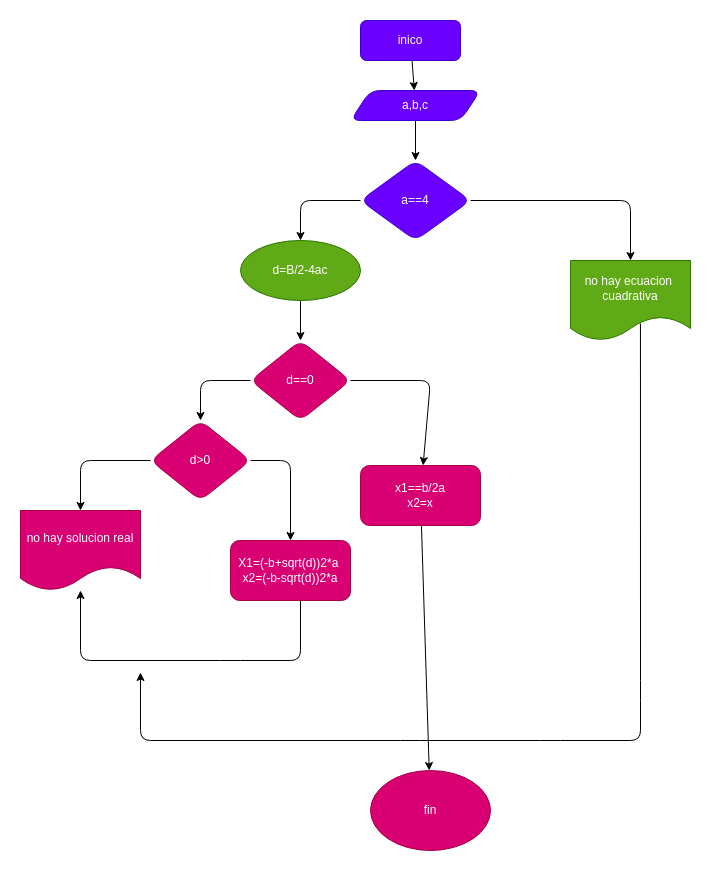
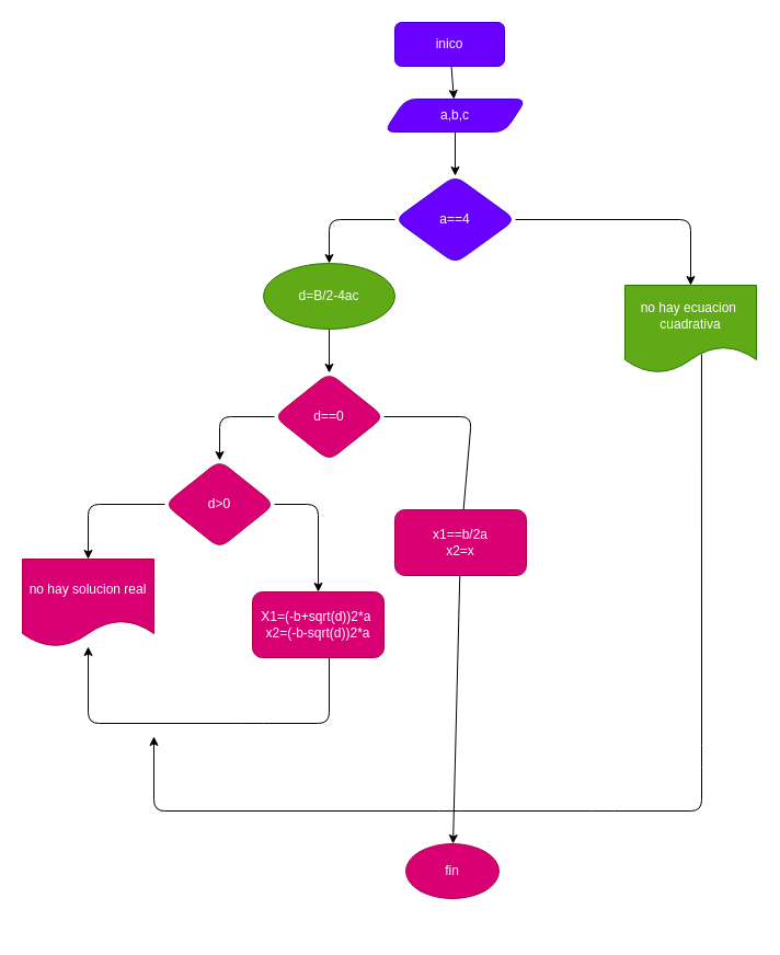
- <mxCell id="13" value="" style="edgeStyle=none;html=1;" edge="1" parent="1" source="15" target="17"><mxGeometry relative="1" as="geometry"><Array as="points"><mxPoint x="430" y="380" /></Array></mxGeometry></mxCell>
+ <mxCell id="13" value="" style="edgeStyle=none;html=1;endArrow=none;" edge="1" parent="1" source="15" target="17"><mxGeometry relative="1" as="geometry"><Array as="points"><mxPoint x="430" y="380" /></Array></mxGeometry></mxCell>
- <mxCell id="24" value="fin" style="ellipse;whiteSpace=wrap;html=1;fillColor=#d80073;fontColor=#ffffff;strokeColor=#A50040;" vertex="1" parent="1"><mxGeometry x="370" y="770" width="120" height="80" as="geometry" /></mxCell>
+ <mxCell id="24" value="fin" style="ellipse;whiteSpace=wrap;html=1;fillColor=#d80073;fontColor=#ffffff;strokeColor=#A50040;" vertex="1" parent="1"><mxGeometry x="370" y="770" width="85" height="50" as="geometry" /></mxCell>
